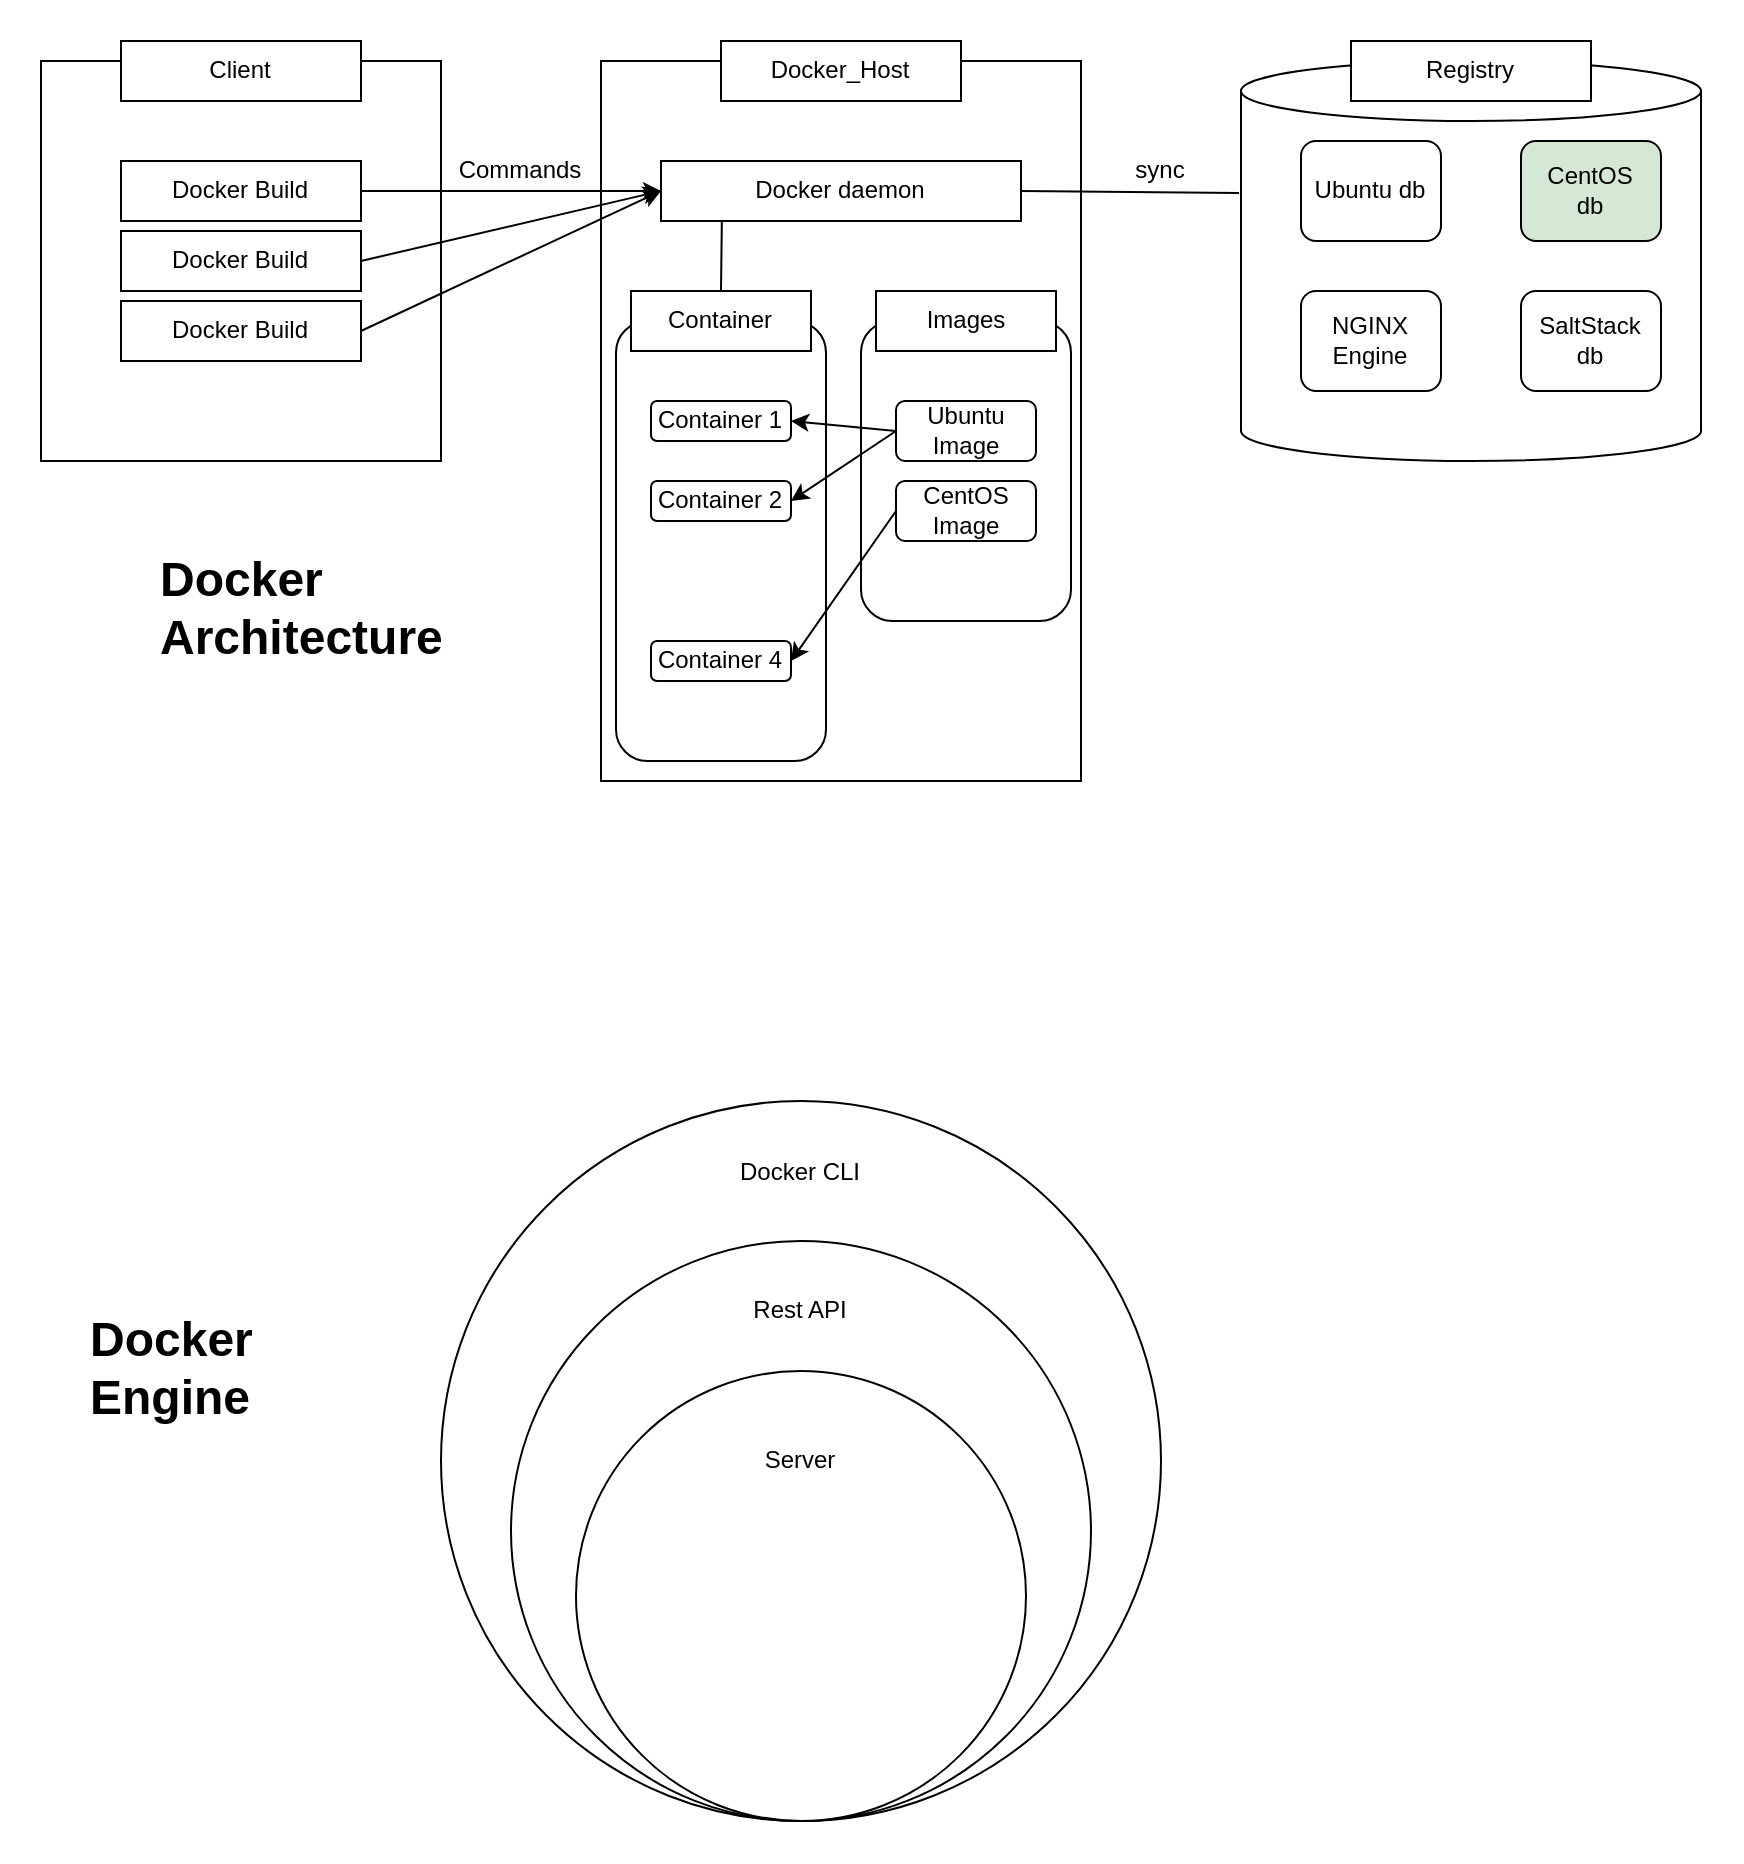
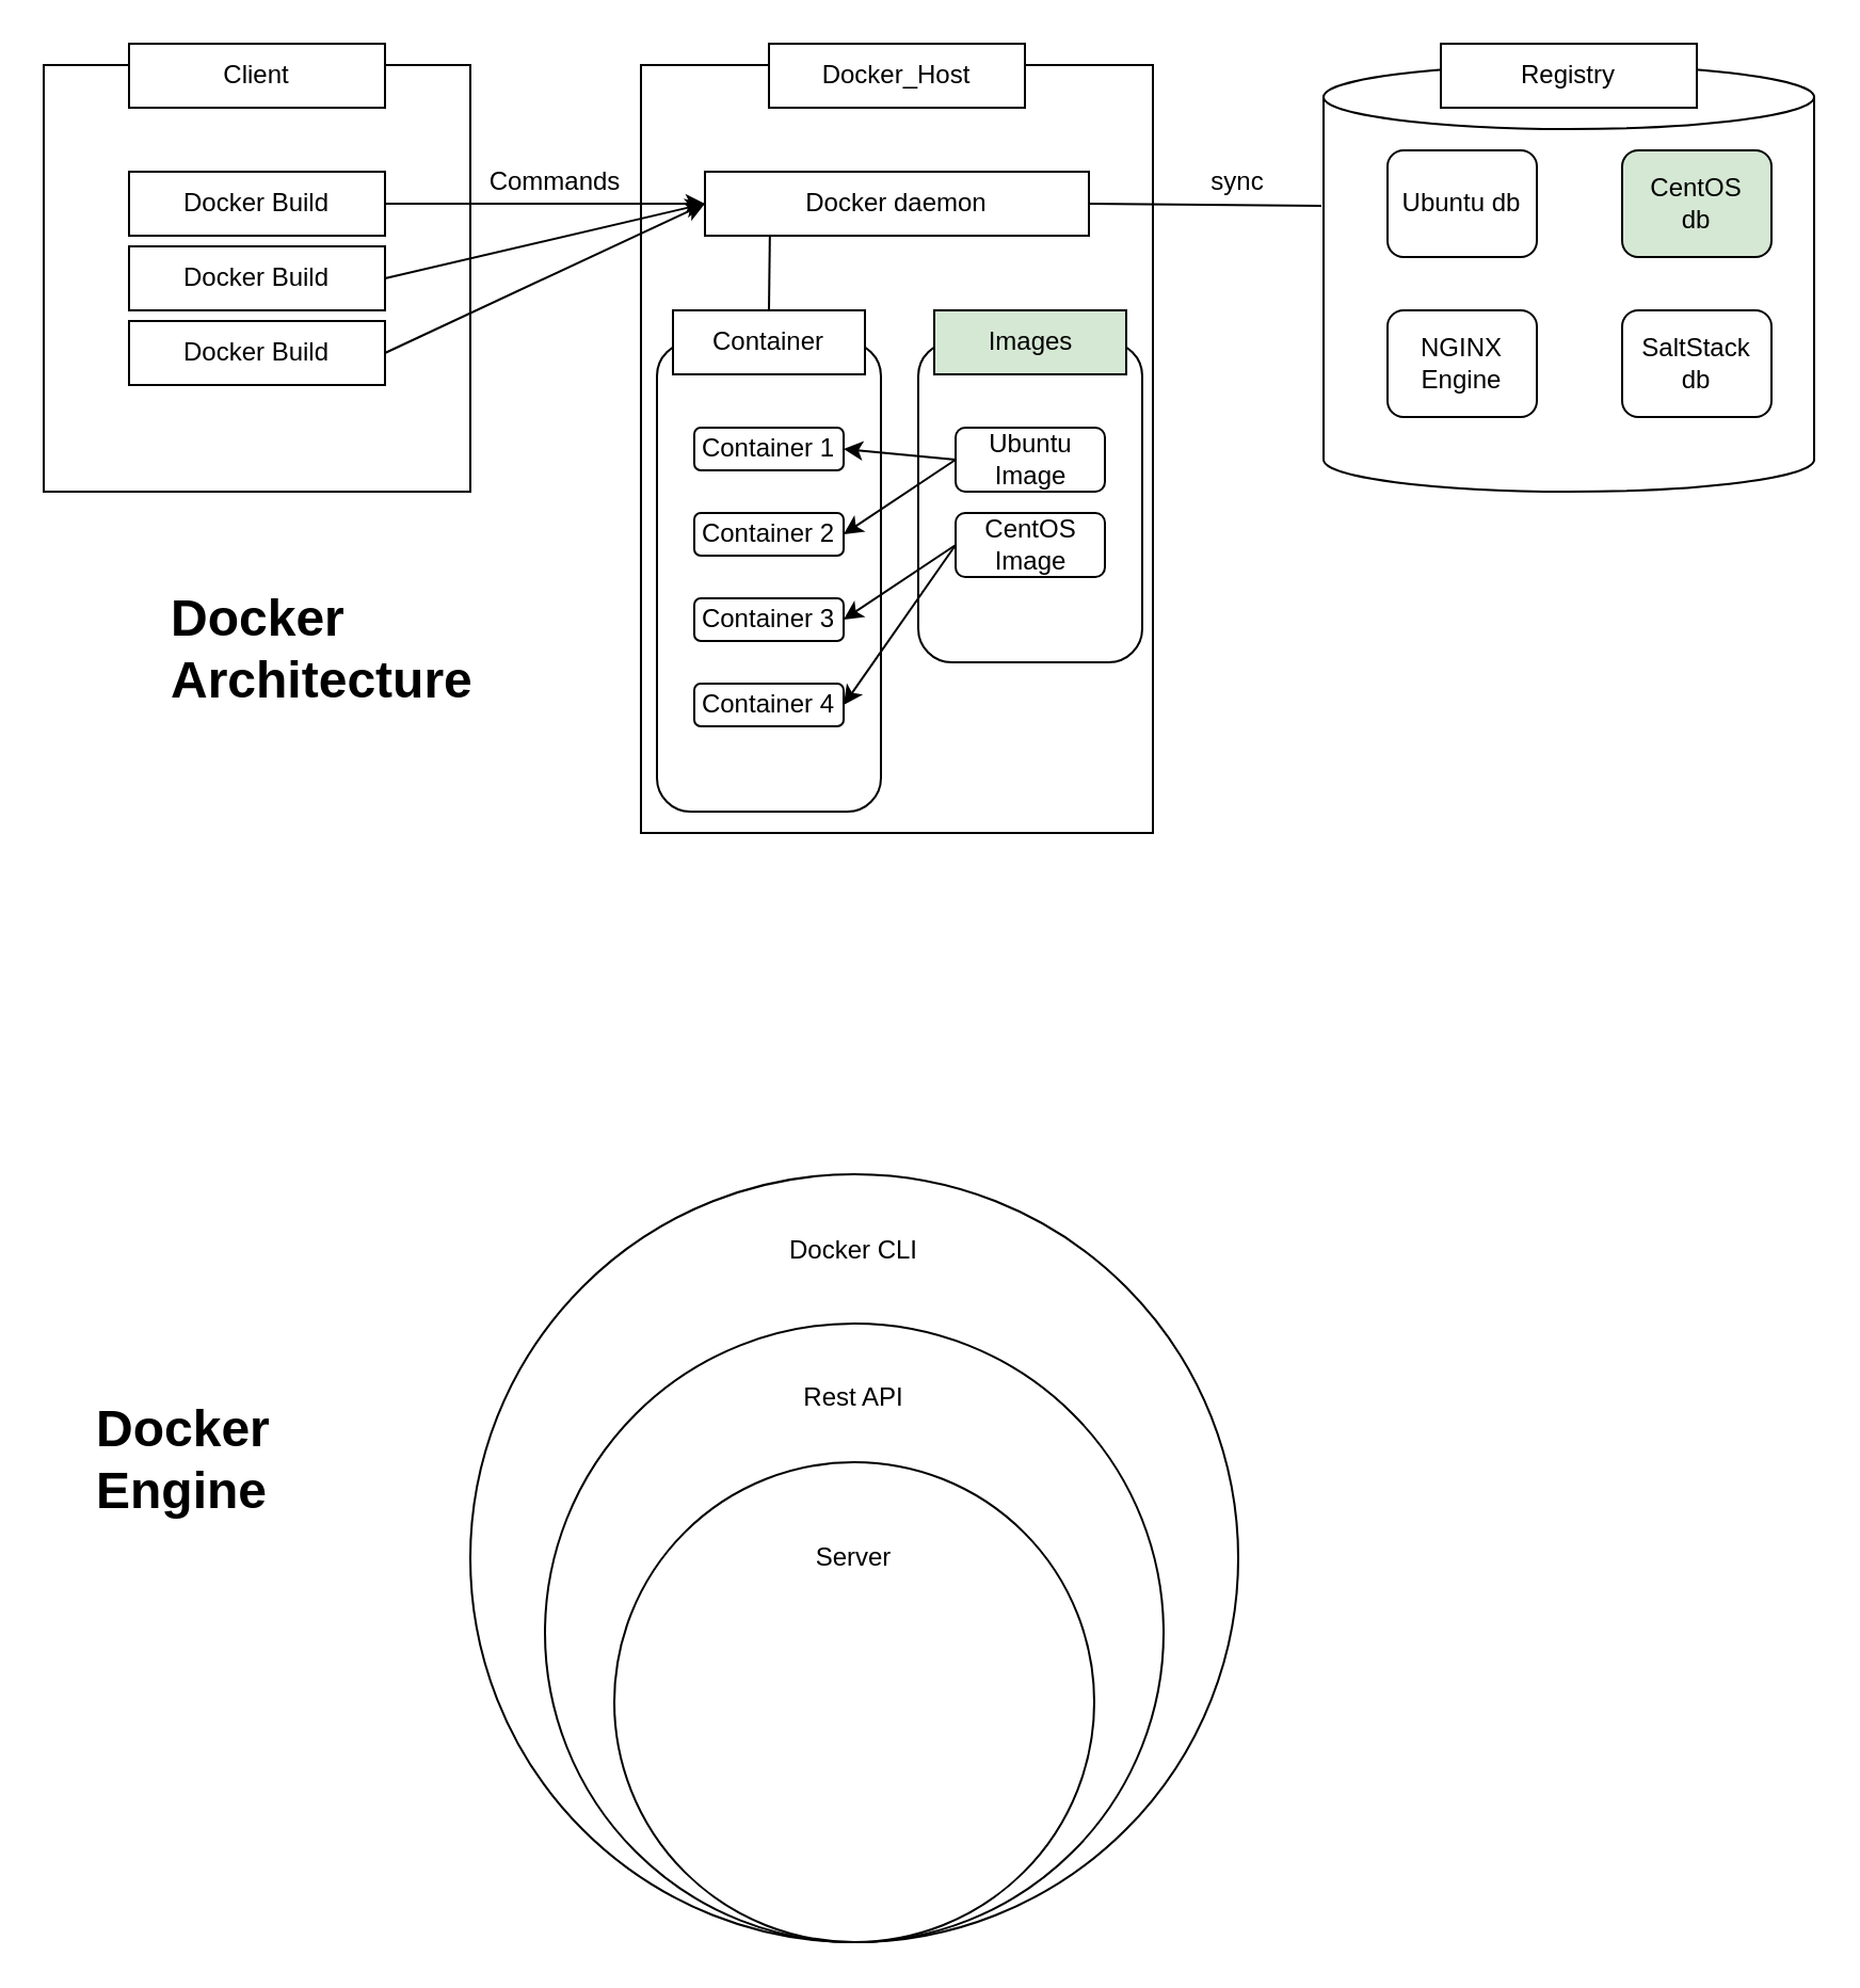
- <mxCell id="15" value="Images" style="rounded=0;whiteSpace=wrap;html=1;" vertex="1" parent="1"><mxGeometry x="437.5" y="145" width="90" height="30" as="geometry" /></mxCell>
+ <mxCell id="15" value="Images" style="rounded=0;whiteSpace=wrap;html=1;fillColor=#d5e8d4;" vertex="1" parent="1"><mxGeometry x="437.5" y="145" width="90" height="30" as="geometry" /></mxCell>
+ <mxCell id="31" value="" style="endArrow=classic;html=1;rounded=0;entryX=1;entryY=0.5;entryDx=0;entryDy=0;exitX=0;exitY=0.5;exitDx=0;exitDy=0;" edge="1" parent="1" source="21" target="18"><mxGeometry width="50" height="50" relative="1" as="geometry"><mxPoint x="370" y="270" as="sourcePoint" /><mxPoint x="420" y="220" as="targetPoint" /></mxGeometry></mxCell>
+ <mxCell id="18" value="Container 3" style="rounded=1;whiteSpace=wrap;html=1;" vertex="1" parent="1"><mxGeometry x="325" y="280" width="70" height="20" as="geometry" /></mxCell>
